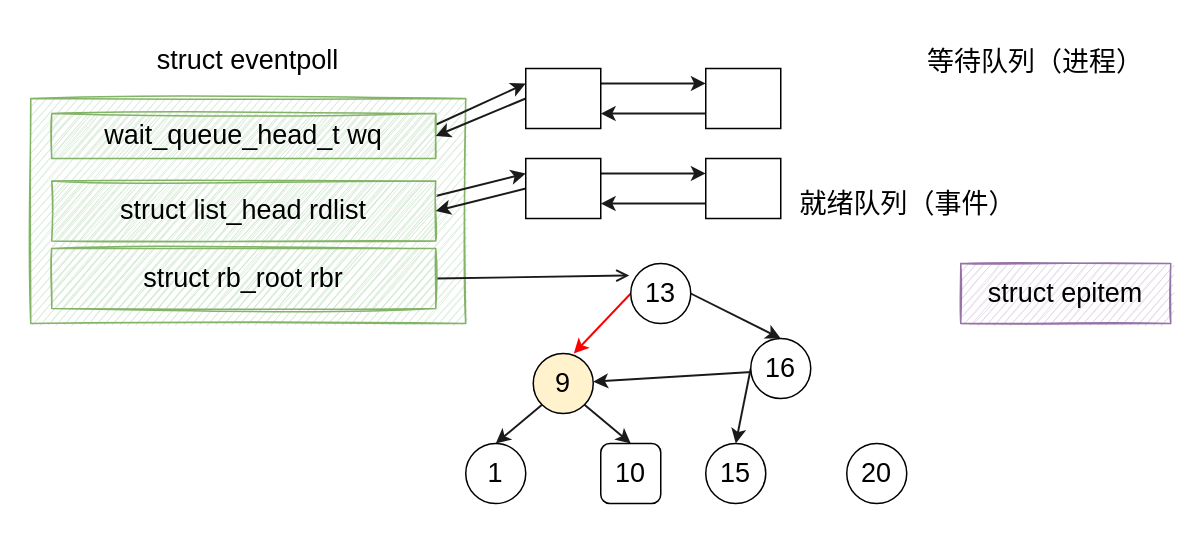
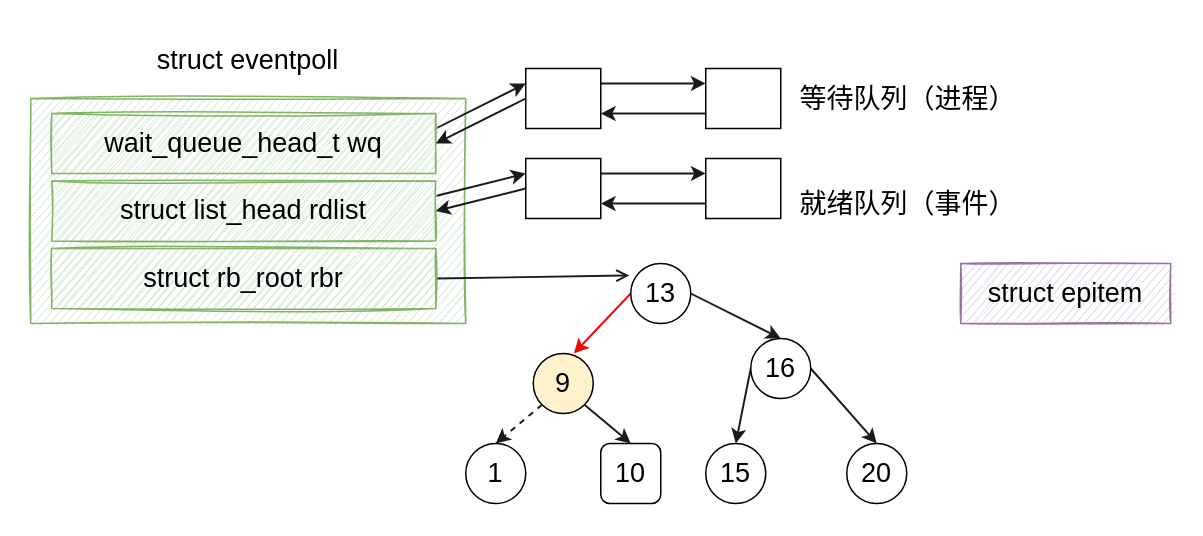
- <mxCell id="20" value="等待队列（进程）" style="text;html=1;strokeColor=none;fillColor=none;align=center;verticalAlign=middle;whiteSpace=wrap;rounded=0;sketch=0;fontSize=18;" vertex="1" parent="1"><mxGeometry x="610" y="22.5" width="160" height="37.5" as="geometry" /></mxCell>
+ <mxCell id="20" value="等待队列（进程）" style="text;html=1;strokeColor=none;fillColor=none;align=center;verticalAlign=middle;whiteSpace=wrap;rounded=0;sketch=0;fontSize=18;" vertex="1" parent="1"><mxGeometry x="525" y="47.5" width="160" height="37.5" as="geometry" /></mxCell>
- <mxCell id="4" value="wait_queue_head_t wq" style="rounded=0;whiteSpace=wrap;html=1;sketch=1;fontSize=18;fillColor=#d5e8d4;strokeColor=#82b366;" vertex="1" parent="1"><mxGeometry x="34" y="75" width="256" height="30" as="geometry" /></mxCell>
+ <mxCell id="4" value="wait_queue_head_t wq" style="rounded=0;whiteSpace=wrap;html=1;sketch=1;fontSize=18;fillColor=#d5e8d4;strokeColor=#82b366;" vertex="1" parent="1"><mxGeometry x="34" y="75" width="256" height="40" as="geometry" /></mxCell>
- <mxCell id="29" style="edgeStyle=none;rounded=0;sketch=0;orthogonalLoop=1;jettySize=auto;html=1;exitX=1;exitY=0.5;exitDx=0;exitDy=0;fontSize=18;strokeColor=#1A1A1A;strokeWidth=1.3;" edge="1" parent="1" source="30" target="27"><mxGeometry relative="1" as="geometry" /></mxCell>
+ <mxCell id="29" style="edgeStyle=none;rounded=0;sketch=0;orthogonalLoop=1;jettySize=auto;html=1;exitX=1;exitY=0.5;exitDx=0;exitDy=0;entryX=0.5;entryY=0;entryDx=0;entryDy=0;fontSize=18;strokeColor=#1A1A1A;strokeWidth=1.3;" edge="1" parent="1" source="30" target="34"><mxGeometry relative="1" as="geometry" /></mxCell>
- <mxCell id="25" style="edgeStyle=none;rounded=0;sketch=0;orthogonalLoop=1;jettySize=auto;html=1;exitX=0;exitY=1;exitDx=0;exitDy=0;entryX=0.5;entryY=0;entryDx=0;entryDy=0;fontSize=18;strokeColor=#1A1A1A;strokeWidth=1.3;" edge="1" parent="1" source="27" target="32"><mxGeometry relative="1" as="geometry" /></mxCell>
+ <mxCell id="25" style="edgeStyle=none;rounded=0;sketch=0;orthogonalLoop=1;jettySize=auto;html=1;exitX=0;exitY=1;exitDx=0;exitDy=0;entryX=0.5;entryY=0;entryDx=0;entryDy=0;fontSize=18;strokeColor=#1A1A1A;strokeWidth=1.3;dashed=1;" edge="1" parent="1" source="27" target="32"><mxGeometry relative="1" as="geometry" /></mxCell>
